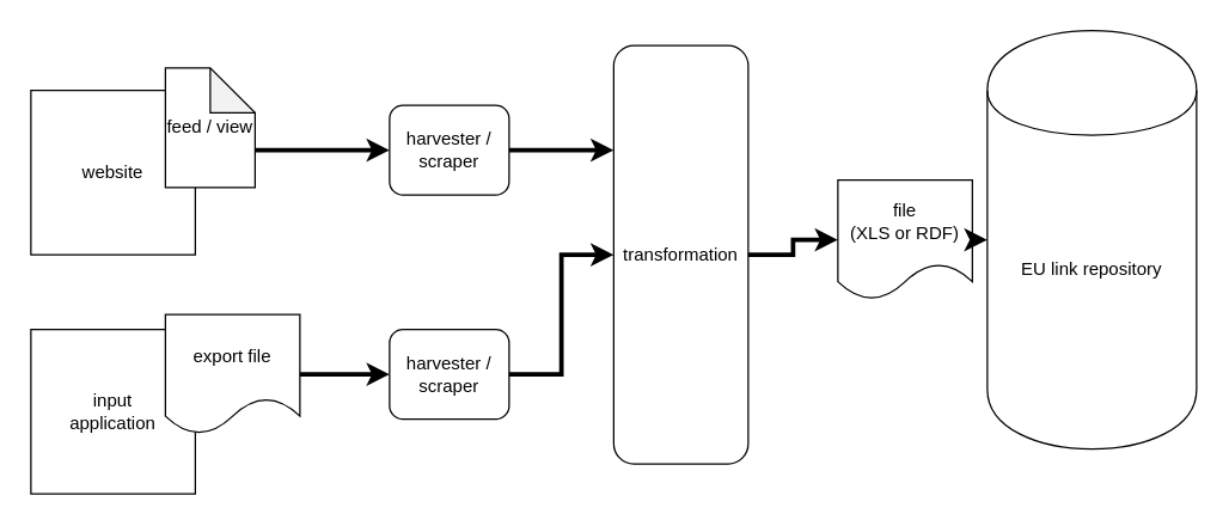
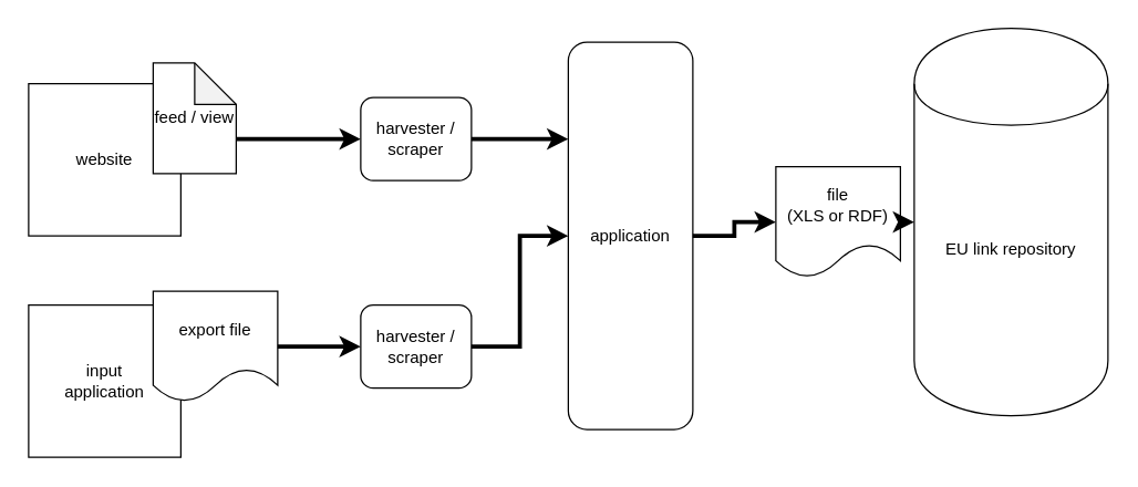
- <mxCell id="10" value="transformation" style="rounded=1;whiteSpace=wrap;html=1;" vertex="1" parent="1"><mxGeometry x="410" y="30" width="90" height="280" as="geometry" /></mxCell>
+ <mxCell id="10" value="application" style="rounded=1;whiteSpace=wrap;html=1;" vertex="1" parent="1"><mxGeometry x="410" y="30" width="90" height="280" as="geometry" /></mxCell>
